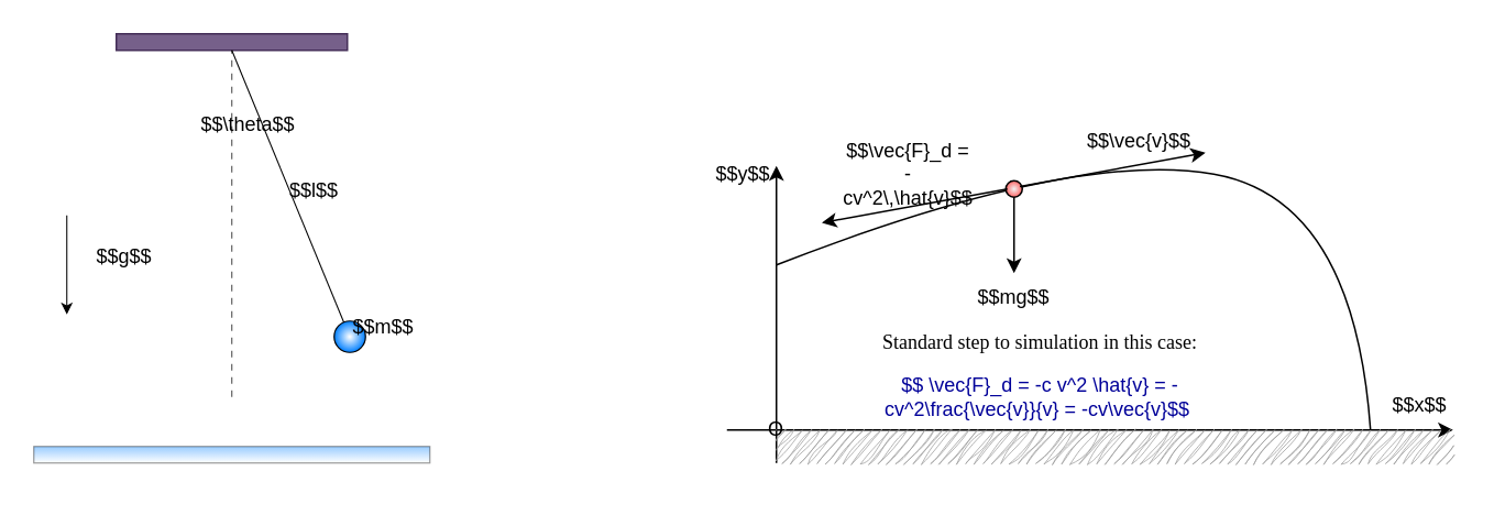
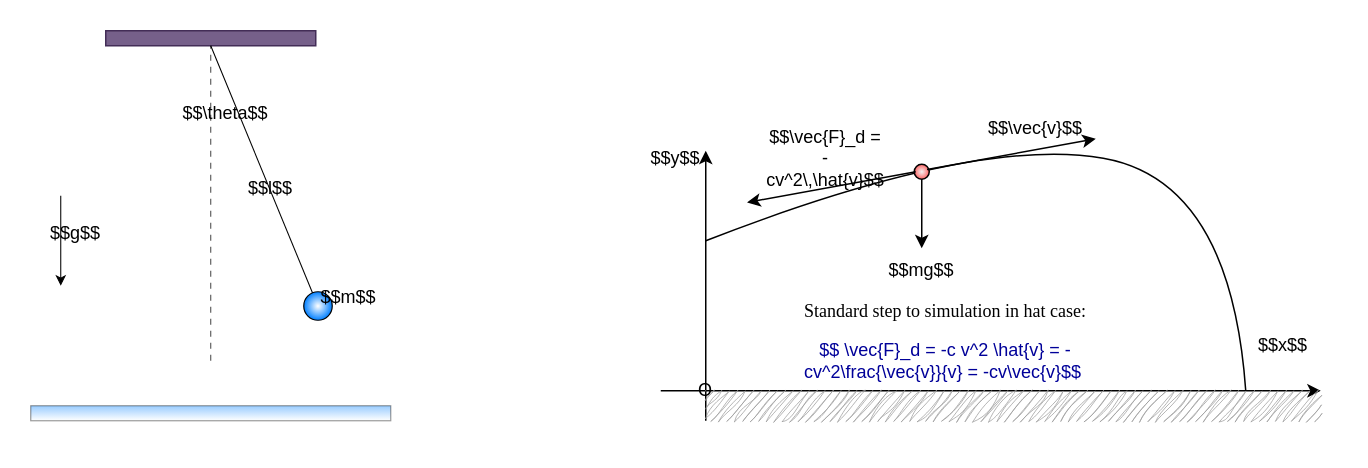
- <mxCell id="8" value="$$l$$" style="text;html=1;strokeColor=none;fillColor=none;align=center;verticalAlign=middle;whiteSpace=wrap;rounded=0;" parent="2" vertex="1"><mxGeometry x="140" y="80" width="60" height="30" as="geometry" /></mxCell>
+ <mxCell id="8" value="$$l$$" style="text;html=1;strokeColor=none;fillColor=none;align=center;verticalAlign=middle;whiteSpace=wrap;rounded=0;" parent="2" vertex="1"><mxGeometry x="130" y="90" width="60" height="30" as="geometry" /></mxCell>
- <mxCell id="11" value="$$g$$" style="text;html=1;strokeColor=none;fillColor=none;align=center;verticalAlign=middle;whiteSpace=wrap;rounded=0;" parent="2" vertex="1"><mxGeometry x="25" y="120" width="60" height="30" as="geometry" /></mxCell>
+ <mxCell id="11" value="$$g$$" style="text;html=1;strokeColor=none;fillColor=none;align=center;verticalAlign=middle;whiteSpace=wrap;rounded=0;" parent="2" vertex="1"><mxGeometry y="120" width="60" height="30" as="geometry" /></mxCell>
- <mxCell id="21" value="&lt;font face=&quot;Humor Sans&quot;&gt;Standard step to simulation in this case:&lt;/font&gt;" style="text;html=1;strokeColor=none;fillColor=none;align=center;verticalAlign=middle;whiteSpace=wrap;rounded=0;" vertex="1" parent="14"><mxGeometry x="40" y="92" width="300" height="30" as="geometry" /></mxCell>
+ <mxCell id="21" value="&lt;font face=&quot;Humor Sans&quot;&gt;Standard step to simulation in hat case:&lt;/font&gt;" style="text;html=1;strokeColor=none;fillColor=none;align=center;verticalAlign=middle;whiteSpace=wrap;rounded=0;" vertex="1" parent="14"><mxGeometry x="40" y="92" width="300" height="30" as="geometry" /></mxCell>
- <mxCell id="18" value="$$x$$" style="text;html=1;strokeColor=none;fillColor=none;align=center;verticalAlign=middle;whiteSpace=wrap;rounded=0;" vertex="1" parent="14"><mxGeometry x="390" y="130" width="60" height="30" as="geometry" /></mxCell>
+ <mxCell id="18" value="$$x$$" style="text;html=1;strokeColor=none;fillColor=none;align=center;verticalAlign=middle;whiteSpace=wrap;rounded=0;" vertex="1" parent="14"><mxGeometry x="385" y="115" width="60" height="30" as="geometry" /></mxCell>
